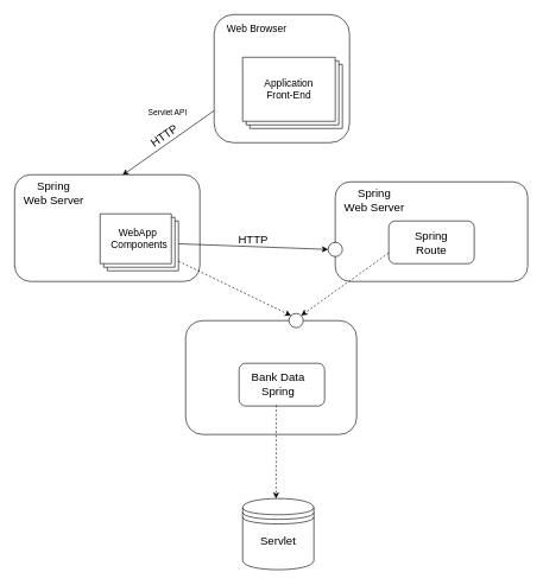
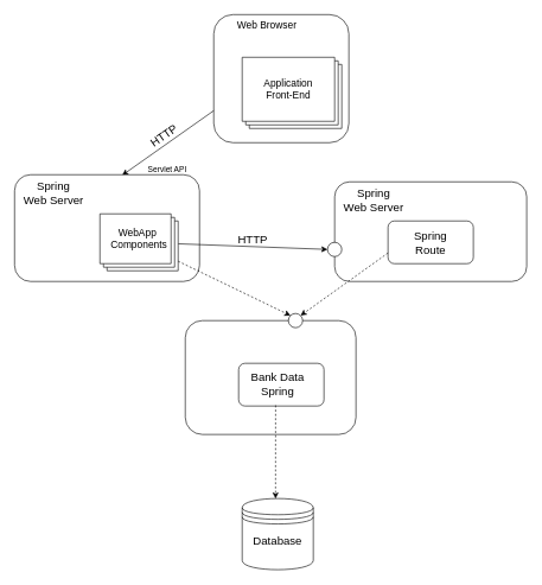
- <mxCell id="3" value="Web Browser" style="text;html=1;strokeColor=none;fillColor=none;align=center;verticalAlign=middle;whiteSpace=wrap;rounded=0;fontSize=14;" parent="1" vertex="1"><mxGeometry x="315" y="30" width="90" height="20" as="geometry" /></mxCell>
+ <mxCell id="3" value="Web Browser" style="text;html=1;strokeColor=none;fillColor=none;align=center;verticalAlign=middle;whiteSpace=wrap;rounded=0;fontSize=14;" parent="1" vertex="1"><mxGeometry x="330" y="25" width="90" height="20" as="geometry" /></mxCell>
- <mxCell id="22" value="&lt;font style=&quot;font-size: 11px&quot;&gt;Servlet API&lt;/font&gt;" style="text;html=1;strokeColor=none;fillColor=none;align=center;verticalAlign=middle;whiteSpace=wrap;rounded=0;fontSize=16;" parent="1" vertex="1"><mxGeometry x="190" y="145" width="90" height="20" as="geometry" /></mxCell>
+ <mxCell id="22" value="&lt;font style=&quot;font-size: 11px&quot;&gt;Servlet API&lt;/font&gt;" style="text;html=1;strokeColor=none;fillColor=none;align=center;verticalAlign=middle;whiteSpace=wrap;rounded=0;fontSize=16;" parent="1" vertex="1"><mxGeometry x="190" y="225" width="90" height="20" as="geometry" /></mxCell>
- <mxCell id="13" value="Servlet" style="text;html=1;strokeColor=none;fillColor=none;align=center;verticalAlign=middle;whiteSpace=wrap;rounded=0;fontSize=16;" parent="1" vertex="1"><mxGeometry x="370" y="750" width="40" height="20" as="geometry" /></mxCell>
+ <mxCell id="13" value="Database" style="text;html=1;strokeColor=none;fillColor=none;align=center;verticalAlign=middle;whiteSpace=wrap;rounded=0;fontSize=16;" parent="1" vertex="1"><mxGeometry x="370" y="750" width="40" height="20" as="geometry" /></mxCell>
